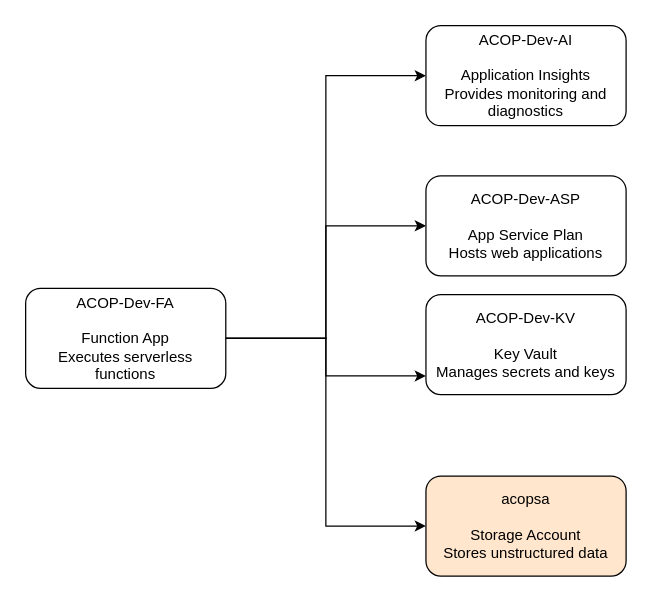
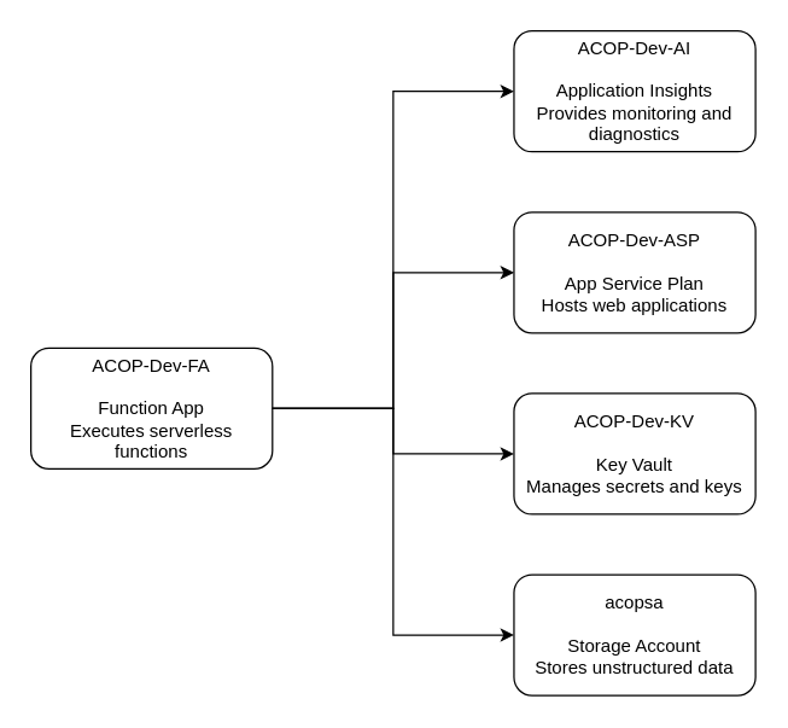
- <mxCell id="5" value="ACOP-Dev-KV&#10;&#10;Key Vault&#10;Manages secrets and keys" style="rounded=1;whiteSpace=wrap;html=1;" parent="1" vertex="1"><mxGeometry x="340" y="235" width="160" height="80" as="geometry" /></mxCell>
+ <mxCell id="5" value="ACOP-Dev-KV&#10;&#10;Key Vault&#10;Manages secrets and keys" style="rounded=1;whiteSpace=wrap;html=1;" parent="1" vertex="1"><mxGeometry x="340" y="260" width="160" height="80" as="geometry" /></mxCell>
- <mxCell id="6" value="acopsa&#10;&#10;Storage Account&#10;Stores unstructured data" style="rounded=1;whiteSpace=wrap;html=1;fillColor=#ffe6cc;" parent="1" vertex="1"><mxGeometry x="340" y="380" width="160" height="80" as="geometry" /></mxCell>
+ <mxCell id="6" value="acopsa&#10;&#10;Storage Account&#10;Stores unstructured data" style="rounded=1;whiteSpace=wrap;html=1;" parent="1" vertex="1"><mxGeometry x="340" y="380" width="160" height="80" as="geometry" /></mxCell>
